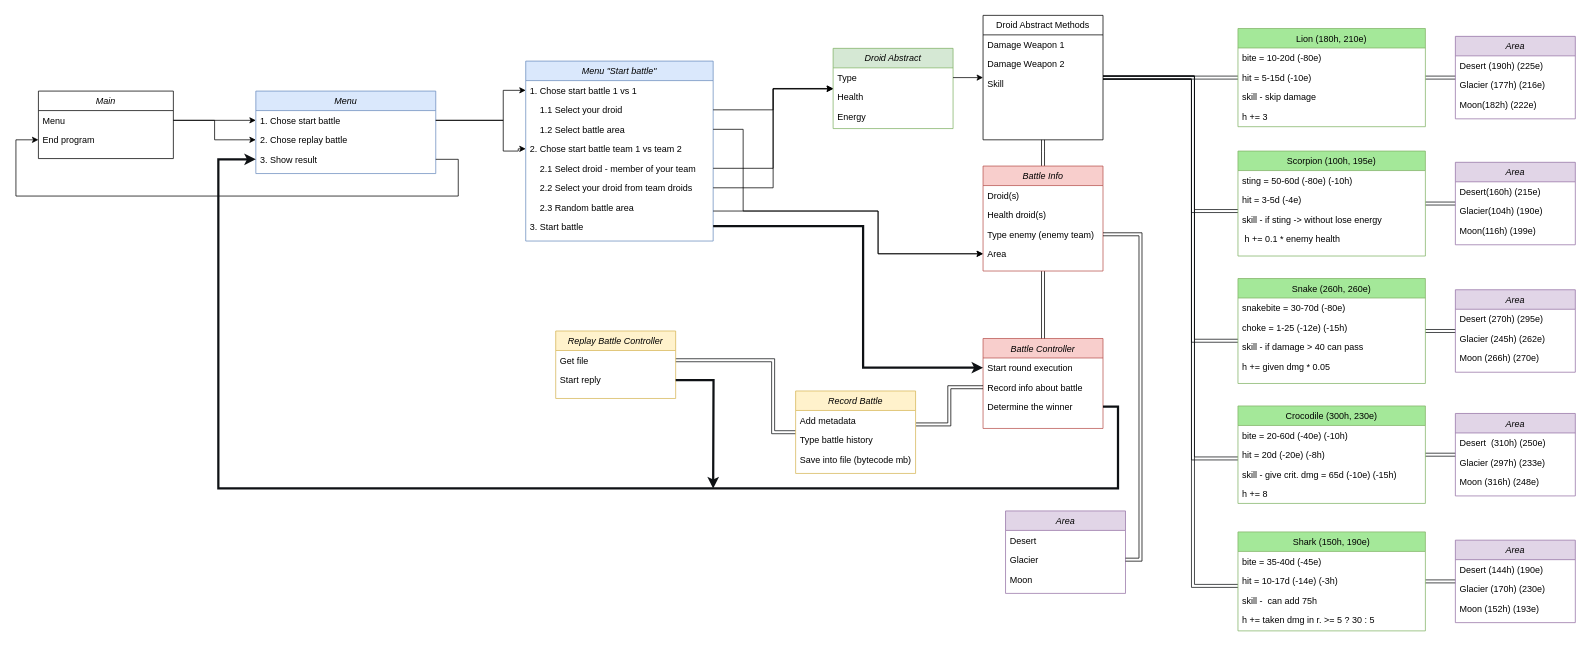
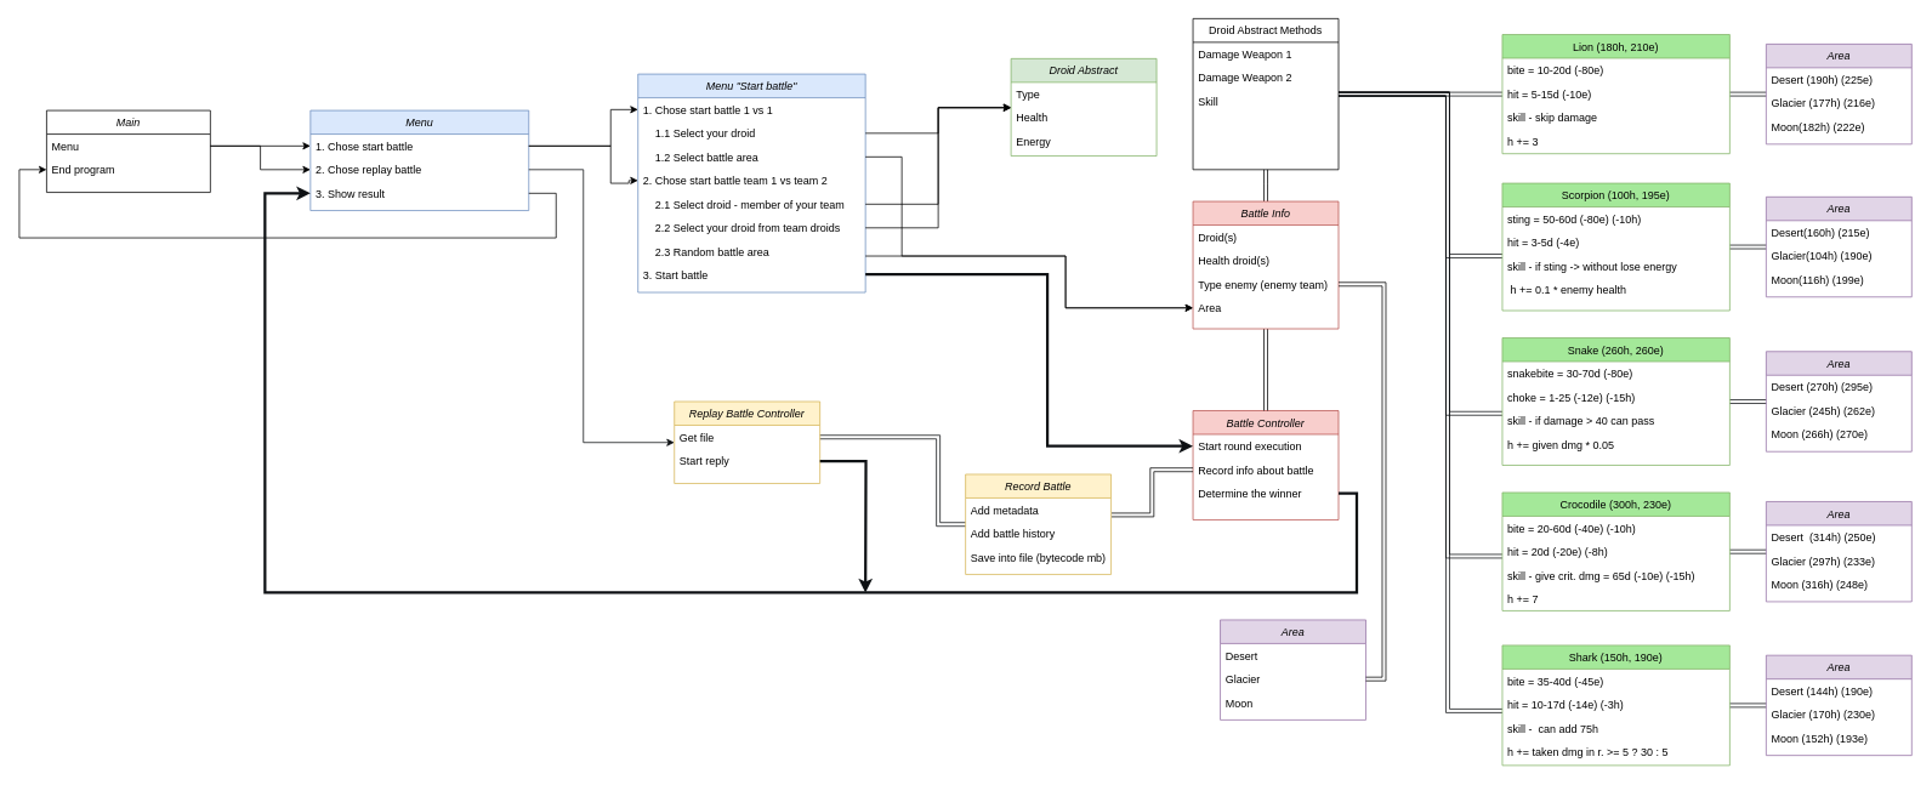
- <mxCell id="37" style="edgeStyle=orthogonalEdgeStyle;rounded=0;orthogonalLoop=1;jettySize=auto;html=1;" parent="1" source="3" target="12" edge="1"><mxGeometry relative="1" as="geometry" /></mxCell>
+ <mxCell id="61" style="edgeStyle=orthogonalEdgeStyle;rounded=0;orthogonalLoop=1;jettySize=auto;html=1;strokeColor=#0E1114;strokeWidth=1;fillColor=none;" parent="1" source="21" target="57" edge="1"><mxGeometry relative="1" as="geometry"><Array as="points"><mxPoint x="640" y="186" /><mxPoint x="640" y="486" /></Array></mxGeometry></mxCell>
- <mxCell id="41" value="Type battle history" style="text;align=left;verticalAlign=top;spacingLeft=4;spacingRight=4;overflow=hidden;rotatable=0;points=[[0,0.5],[1,0.5]];portConstraint=eastwest;rounded=0;shadow=0;html=0;" parent="39" vertex="1"><mxGeometry y="52" width="160" height="26" as="geometry" /></mxCell>
+ <mxCell id="41" value="Add battle history" style="text;align=left;verticalAlign=top;spacingLeft=4;spacingRight=4;overflow=hidden;rotatable=0;points=[[0,0.5],[1,0.5]];portConstraint=eastwest;rounded=0;shadow=0;html=0;" parent="39" vertex="1"><mxGeometry y="52" width="160" height="26" as="geometry" /></mxCell>
- <mxCell id="109" value="Desert  (310h) (250e)" style="text;align=left;verticalAlign=top;spacingLeft=4;spacingRight=4;overflow=hidden;rotatable=0;points=[[0,0.5],[1,0.5]];portConstraint=eastwest;" parent="108" vertex="1"><mxGeometry y="26" width="160" height="26" as="geometry" /></mxCell>
+ <mxCell id="109" value="Desert  (314h) (250e)" style="text;align=left;verticalAlign=top;spacingLeft=4;spacingRight=4;overflow=hidden;rotatable=0;points=[[0,0.5],[1,0.5]];portConstraint=eastwest;" parent="108" vertex="1"><mxGeometry y="26" width="160" height="26" as="geometry" /></mxCell>
- <mxCell id="85" value="h += 8" style="text;align=left;verticalAlign=top;spacingLeft=4;spacingRight=4;overflow=hidden;rotatable=0;points=[[0,0.5],[1,0.5]];portConstraint=eastwest;rounded=0;shadow=0;html=0;" parent="81" vertex="1"><mxGeometry y="104" width="250" height="26" as="geometry" /></mxCell>
+ <mxCell id="85" value="h += 7" style="text;align=left;verticalAlign=top;spacingLeft=4;spacingRight=4;overflow=hidden;rotatable=0;points=[[0,0.5],[1,0.5]];portConstraint=eastwest;rounded=0;shadow=0;html=0;" parent="81" vertex="1"><mxGeometry y="104" width="250" height="26" as="geometry" /></mxCell>
